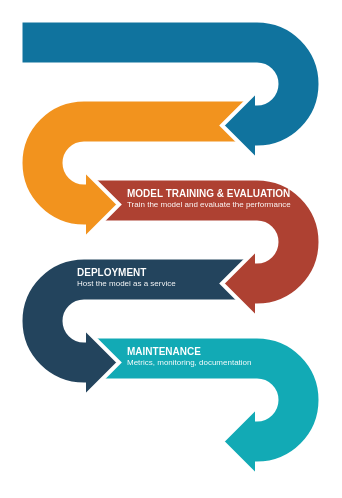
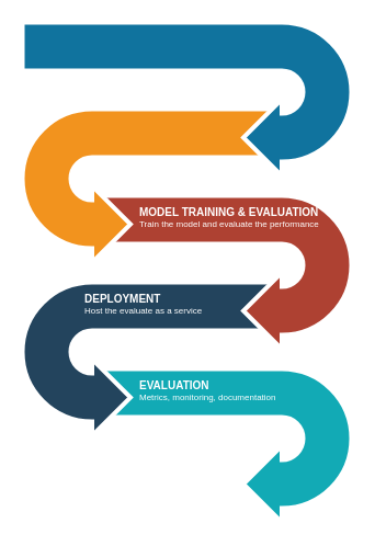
- <mxCell id="8" value="&lt;b style=&quot;font-size: 10px&quot;&gt;DEPLOYMENT&lt;br&gt;&lt;/b&gt;&lt;font style=&quot;font-size: 8px&quot;&gt;Host the model as a service&lt;/font&gt;" style="rounded=0;whiteSpace=wrap;shadow=0;strokeColor=none;strokeWidth=6;fillColor=none;fontSize=7;fontColor=#FFFFFF;align=left;html=1;spacingLeft=5;" vertex="1" parent="1"><mxGeometry x="70" y="257" width="150" height="40" as="geometry" /></mxCell>
+ <mxCell id="8" value="&lt;b style=&quot;font-size: 10px&quot;&gt;DEPLOYMENT&lt;br&gt;&lt;/b&gt;&lt;font style=&quot;font-size: 8px&quot;&gt;Host the evaluate as a service&lt;/font&gt;" style="rounded=0;whiteSpace=wrap;shadow=0;strokeColor=none;strokeWidth=6;fillColor=none;fontSize=7;fontColor=#FFFFFF;align=left;html=1;spacingLeft=5;" vertex="1" parent="1"><mxGeometry x="70" y="257" width="150" height="40" as="geometry" /></mxCell>
- <mxCell id="9" value="&lt;b&gt;&lt;font style=&quot;font-size: 10px&quot;&gt;MAINTENANCE&lt;/font&gt;&lt;/b&gt;&lt;br style=&quot;font-size: 7px&quot;&gt;&lt;font style=&quot;font-size: 8px&quot;&gt;Metrics, monitoring, documentation&lt;/font&gt;" style="rounded=0;whiteSpace=wrap;shadow=0;strokeColor=none;strokeWidth=6;fillColor=none;fontSize=7;fontColor=#FFFFFF;align=left;html=1;spacingLeft=5;" vertex="1" parent="1"><mxGeometry x="120" y="336" width="150" height="40" as="geometry" /></mxCell>
+ <mxCell id="9" value="&lt;b&gt;&lt;font style=&quot;font-size: 10px&quot;&gt;EVALUATION&lt;/font&gt;&lt;/b&gt;&lt;br style=&quot;font-size: 7px&quot;&gt;&lt;font style=&quot;font-size: 8px&quot;&gt;Metrics, monitoring, documentation&lt;/font&gt;" style="rounded=0;whiteSpace=wrap;shadow=0;strokeColor=none;strokeWidth=6;fillColor=none;fontSize=7;fontColor=#FFFFFF;align=left;html=1;spacingLeft=5;" vertex="1" parent="1"><mxGeometry x="120" y="336" width="150" height="40" as="geometry" /></mxCell>
